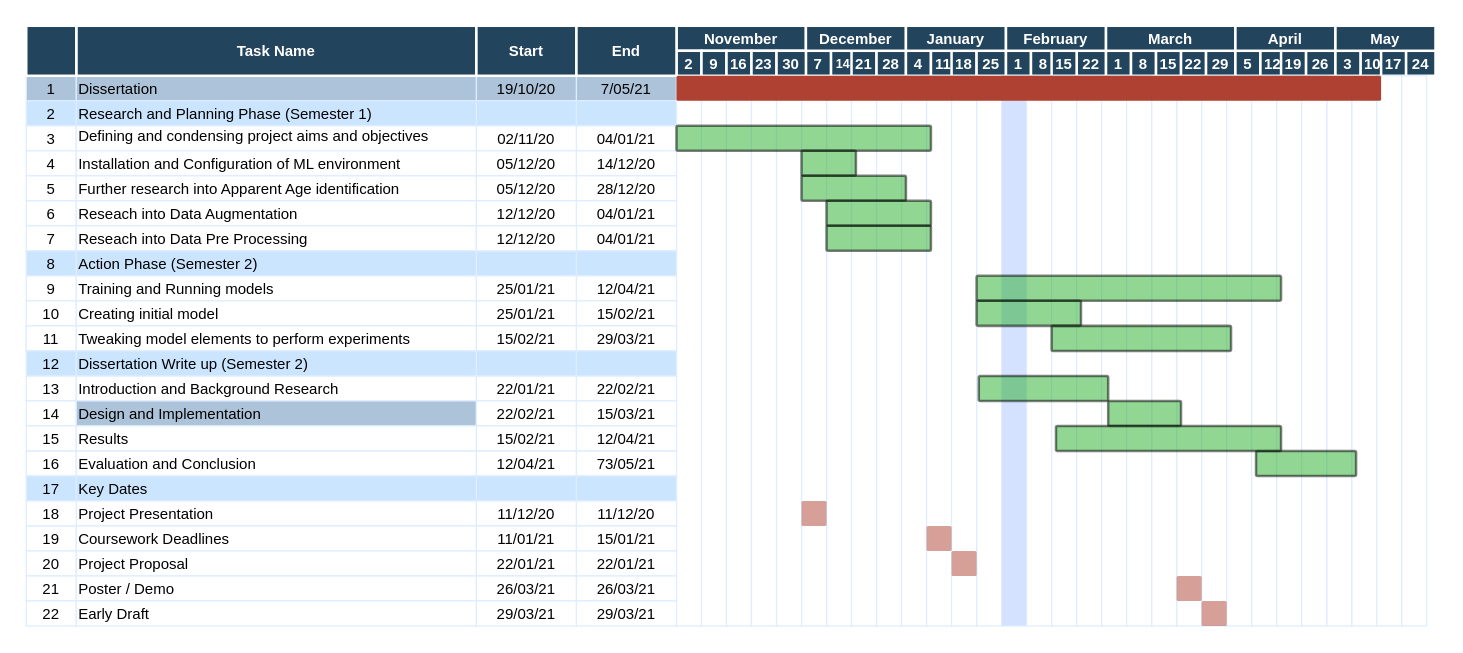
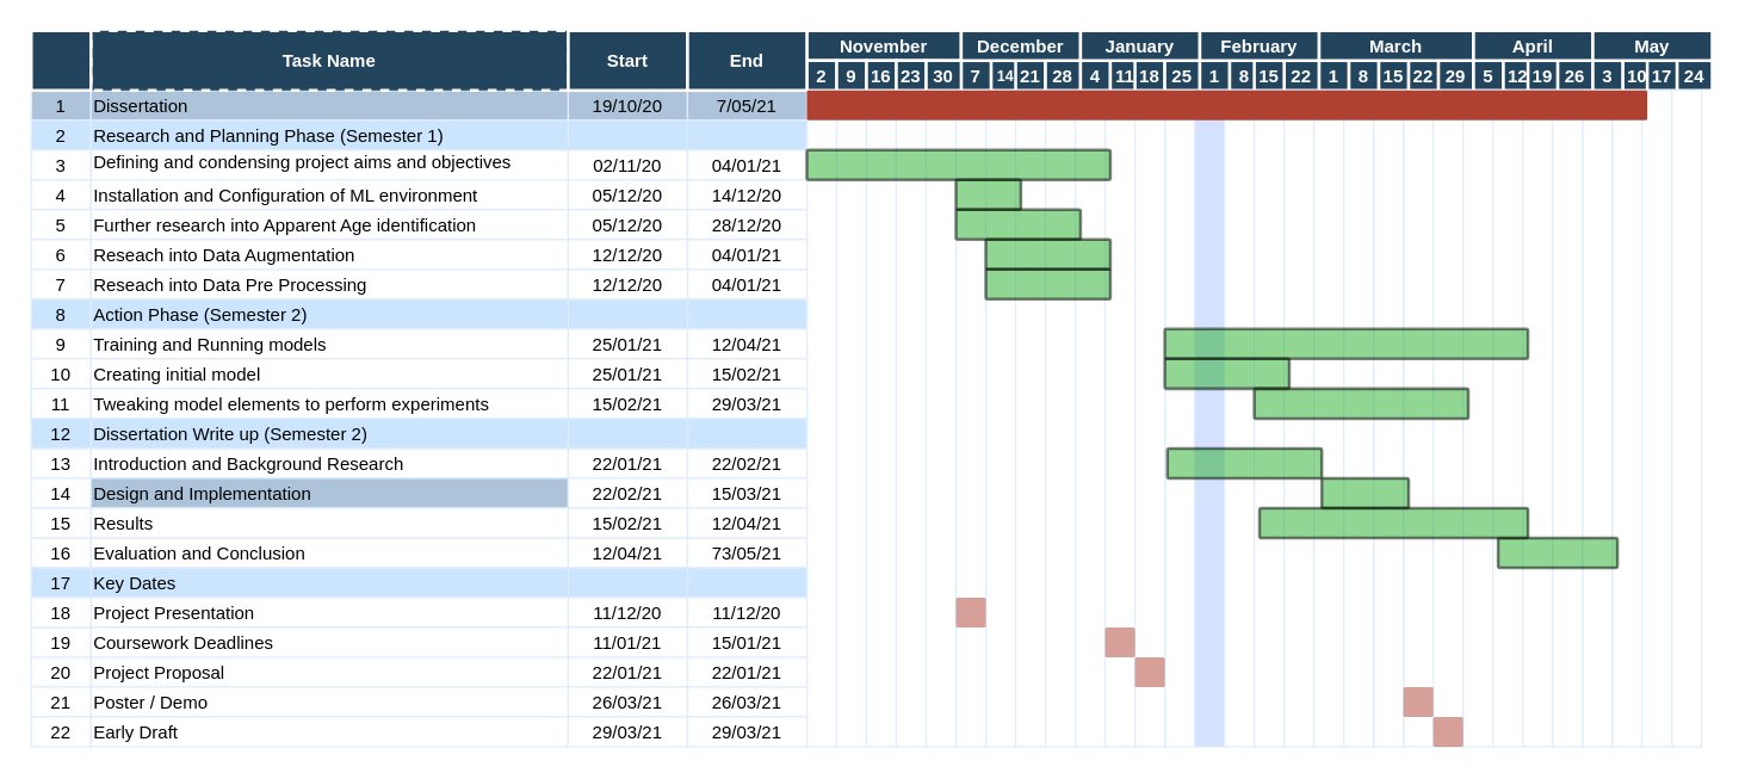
- <mxCell id="132" value="Task Name" style="fillColor=#23445D;strokeColor=#FFFFFF;strokeWidth=2;fontColor=#FFFFFF;fontStyle=1" parent="1" vertex="1"><mxGeometry x="60.5" y="20" width="320" height="40" as="geometry" /></mxCell>
+ <mxCell id="132" value="Task Name" style="fillColor=#23445D;strokeColor=#FFFFFF;strokeWidth=2;fontColor=#FFFFFF;fontStyle=1;dashed=1;" parent="1" vertex="1"><mxGeometry x="60.5" y="20" width="320" height="40" as="geometry" /></mxCell>
